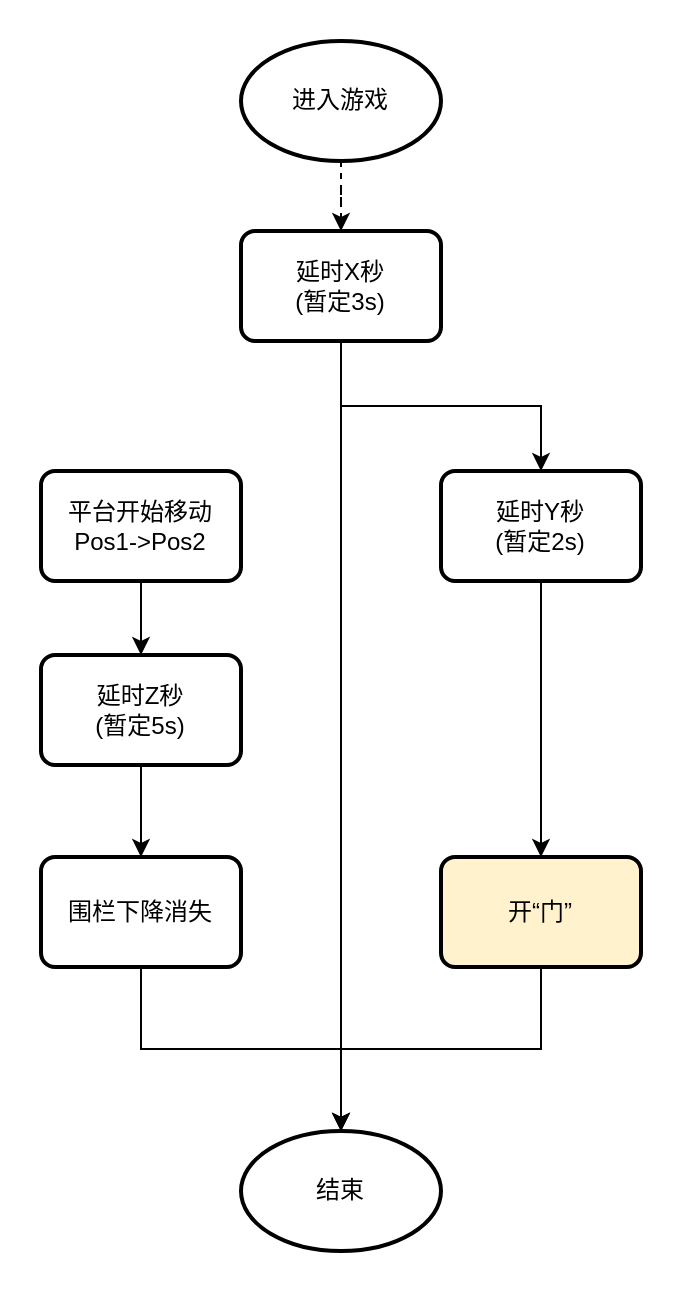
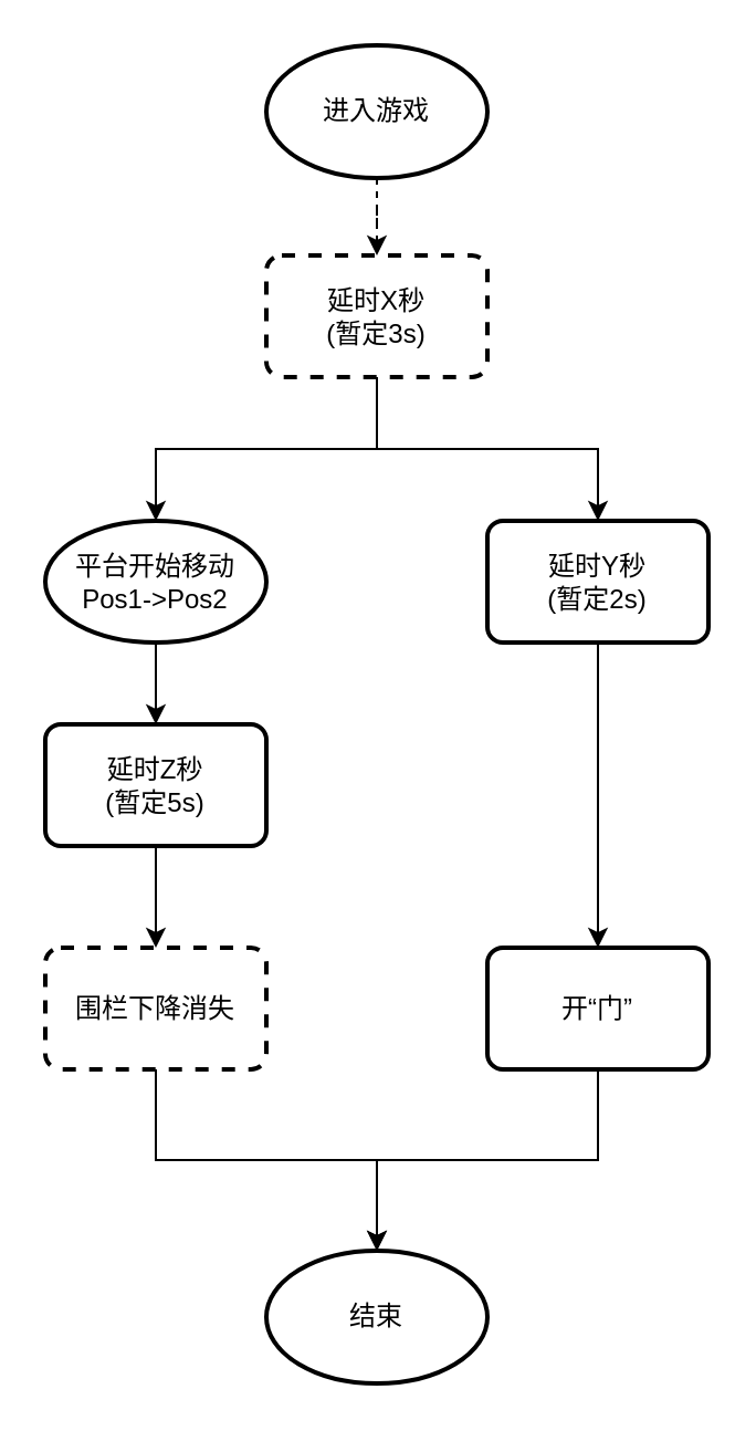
- <mxCell id="6" value="延时X秒&lt;div&gt;(暂定3s)&lt;/div&gt;" style="rounded=1;whiteSpace=wrap;html=1;absoluteArcSize=1;arcSize=14;strokeWidth=2;" vertex="1" parent="1"><mxGeometry x="120" y="115" width="100" height="55" as="geometry" /></mxCell>
+ <mxCell id="6" value="延时X秒&lt;div&gt;(暂定3s)&lt;/div&gt;" style="rounded=1;whiteSpace=wrap;html=1;absoluteArcSize=1;arcSize=14;strokeWidth=2;dashed=1;" vertex="1" parent="1"><mxGeometry x="120" y="115" width="100" height="55" as="geometry" /></mxCell>
- <mxCell id="8" value="平台开始移动&lt;div&gt;Pos1-&amp;gt;Pos2&lt;/div&gt;" style="rounded=1;whiteSpace=wrap;html=1;absoluteArcSize=1;arcSize=14;strokeWidth=2;" vertex="1" parent="1"><mxGeometry x="20" y="235" width="100" height="55" as="geometry" /></mxCell>
+ <mxCell id="8" value="平台开始移动&lt;div&gt;Pos1-&amp;gt;Pos2&lt;/div&gt;" style="ellipse;whiteSpace=wrap;html=1;absoluteArcSize=1;arcSize=14;strokeWidth=2;" vertex="1" parent="1"><mxGeometry x="20" y="235" width="100" height="55" as="geometry" /></mxCell>
- <mxCell id="4" style="edgeStyle=orthogonalEdgeStyle;rounded=0;orthogonalLoop=1;jettySize=auto;html=1;exitX=0.5;exitY=1;exitDx=0;exitDy=0;" edge="1" parent="1" source="6" target="16"><mxGeometry relative="1" as="geometry" /></mxCell>
+ <mxCell id="4" style="edgeStyle=orthogonalEdgeStyle;rounded=0;orthogonalLoop=1;jettySize=auto;html=1;exitX=0.5;exitY=1;exitDx=0;exitDy=0;" edge="1" parent="1" source="6" target="8"><mxGeometry relative="1" as="geometry" /></mxCell>
- <mxCell id="12" value="围栏下降消失" style="rounded=1;whiteSpace=wrap;html=1;absoluteArcSize=1;arcSize=14;strokeWidth=2;" vertex="1" parent="1"><mxGeometry x="20" y="428" width="100" height="55" as="geometry" /></mxCell>
+ <mxCell id="12" value="围栏下降消失" style="rounded=1;whiteSpace=wrap;html=1;absoluteArcSize=1;arcSize=14;strokeWidth=2;dashed=1;" vertex="1" parent="1"><mxGeometry x="20" y="428" width="100" height="55" as="geometry" /></mxCell>
- <mxCell id="15" value="开“门”" style="rounded=1;whiteSpace=wrap;html=1;absoluteArcSize=1;arcSize=14;strokeWidth=2;fillColor=#fff2cc;" vertex="1" parent="1"><mxGeometry x="220" y="428" width="100" height="55" as="geometry" /></mxCell>
+ <mxCell id="15" value="开“门”" style="rounded=1;whiteSpace=wrap;html=1;absoluteArcSize=1;arcSize=14;strokeWidth=2;" vertex="1" parent="1"><mxGeometry x="220" y="428" width="100" height="55" as="geometry" /></mxCell>
